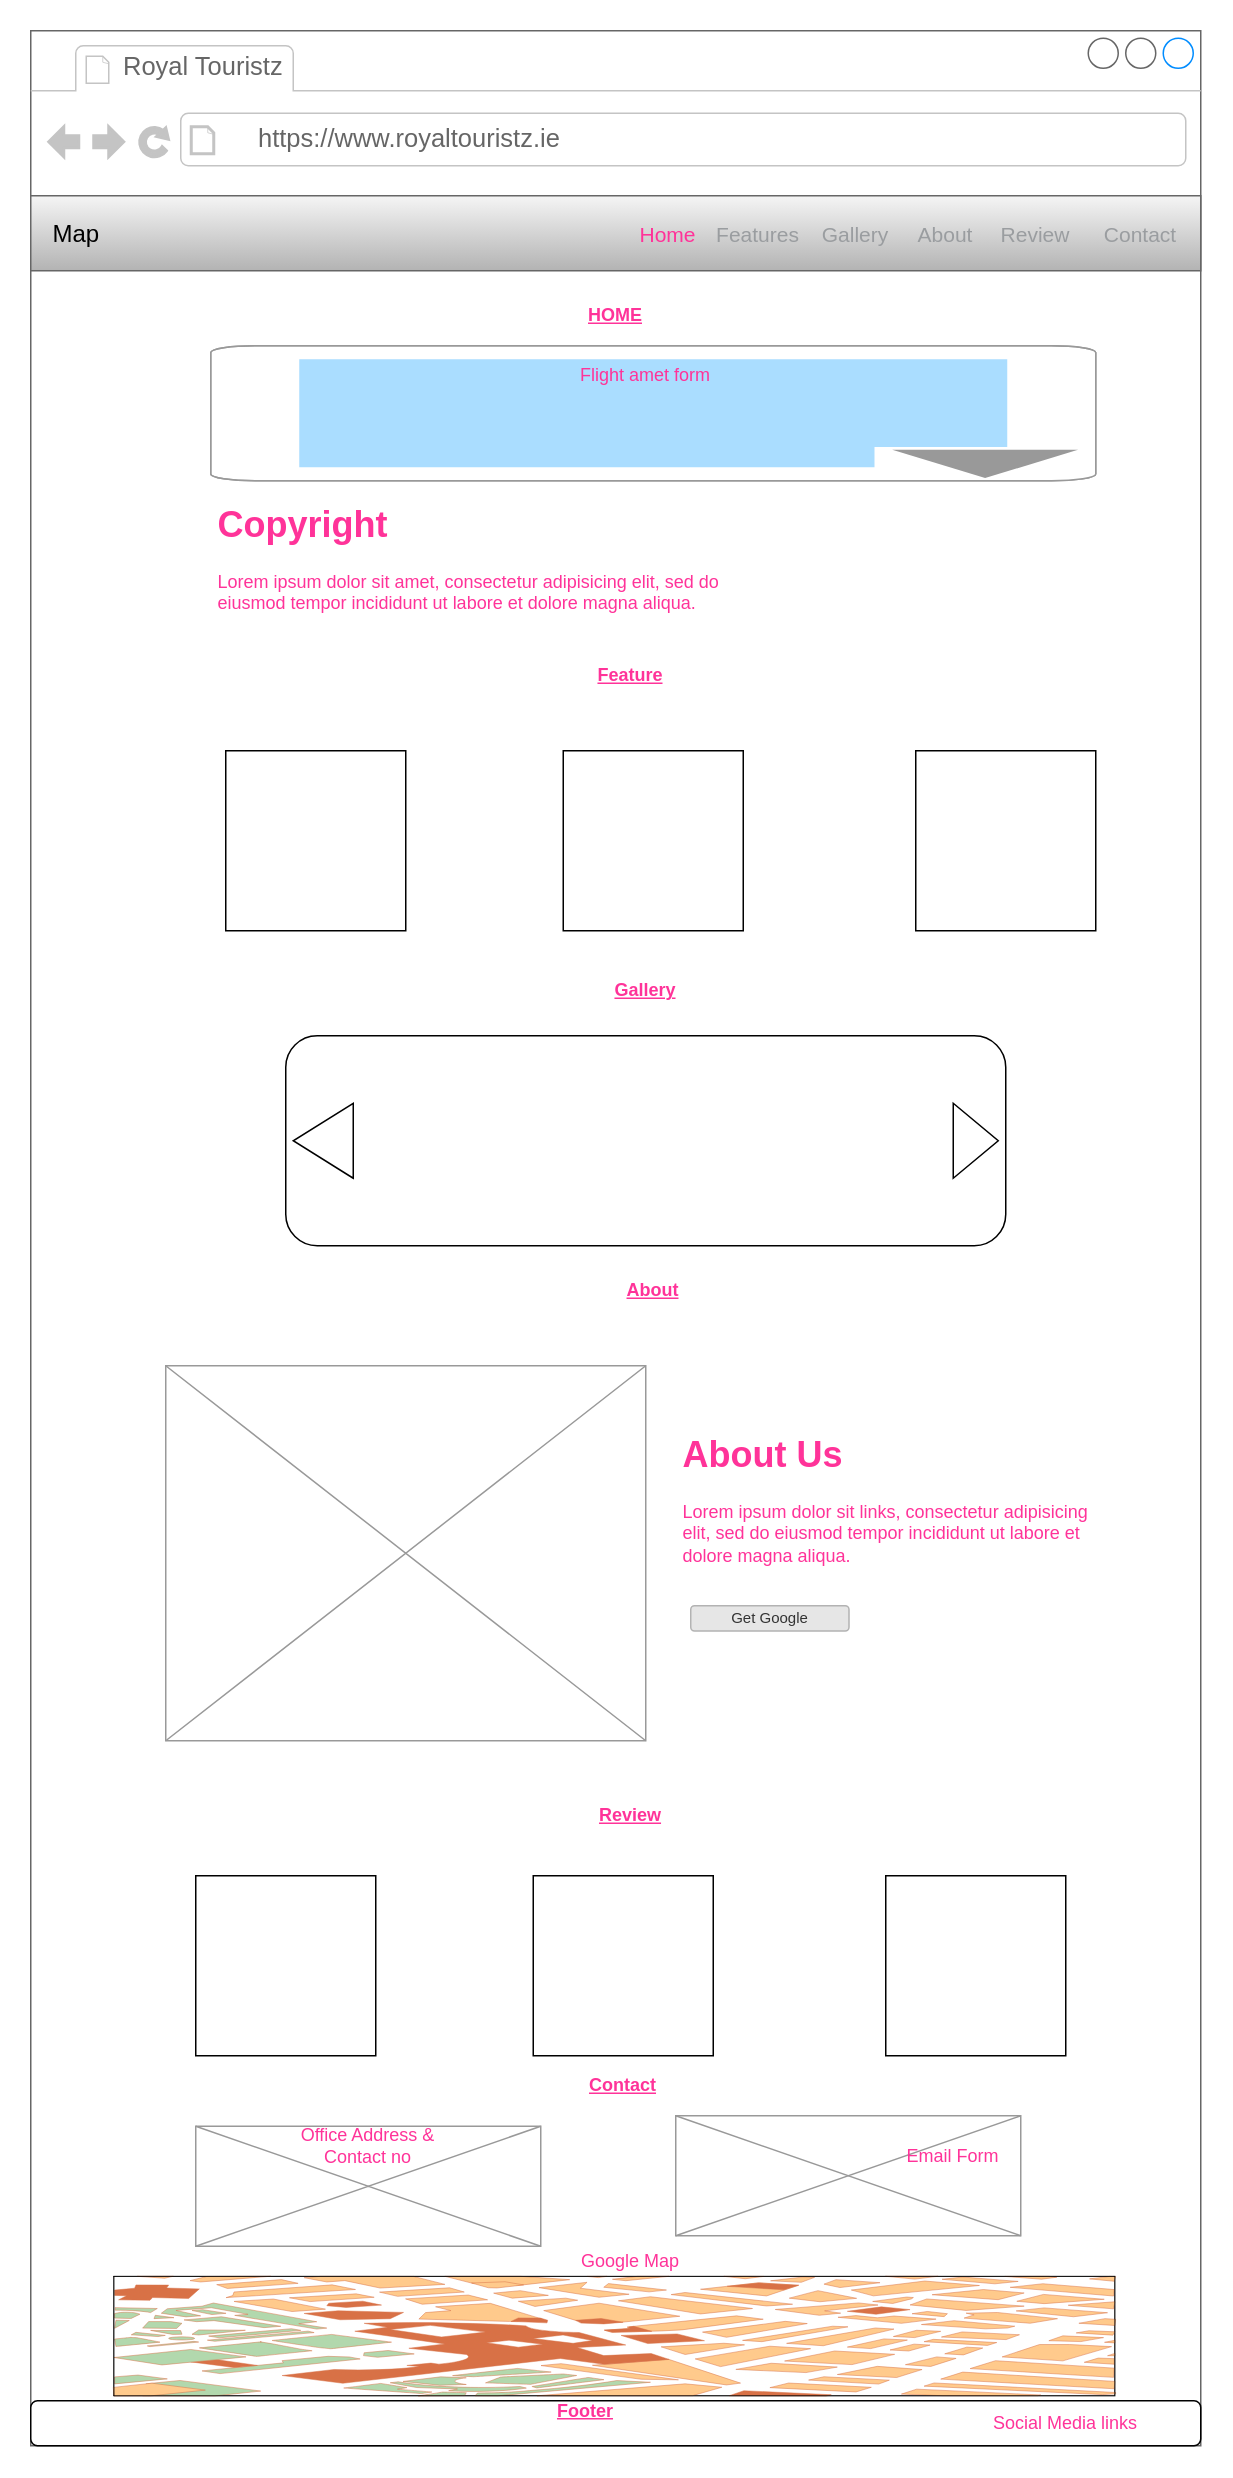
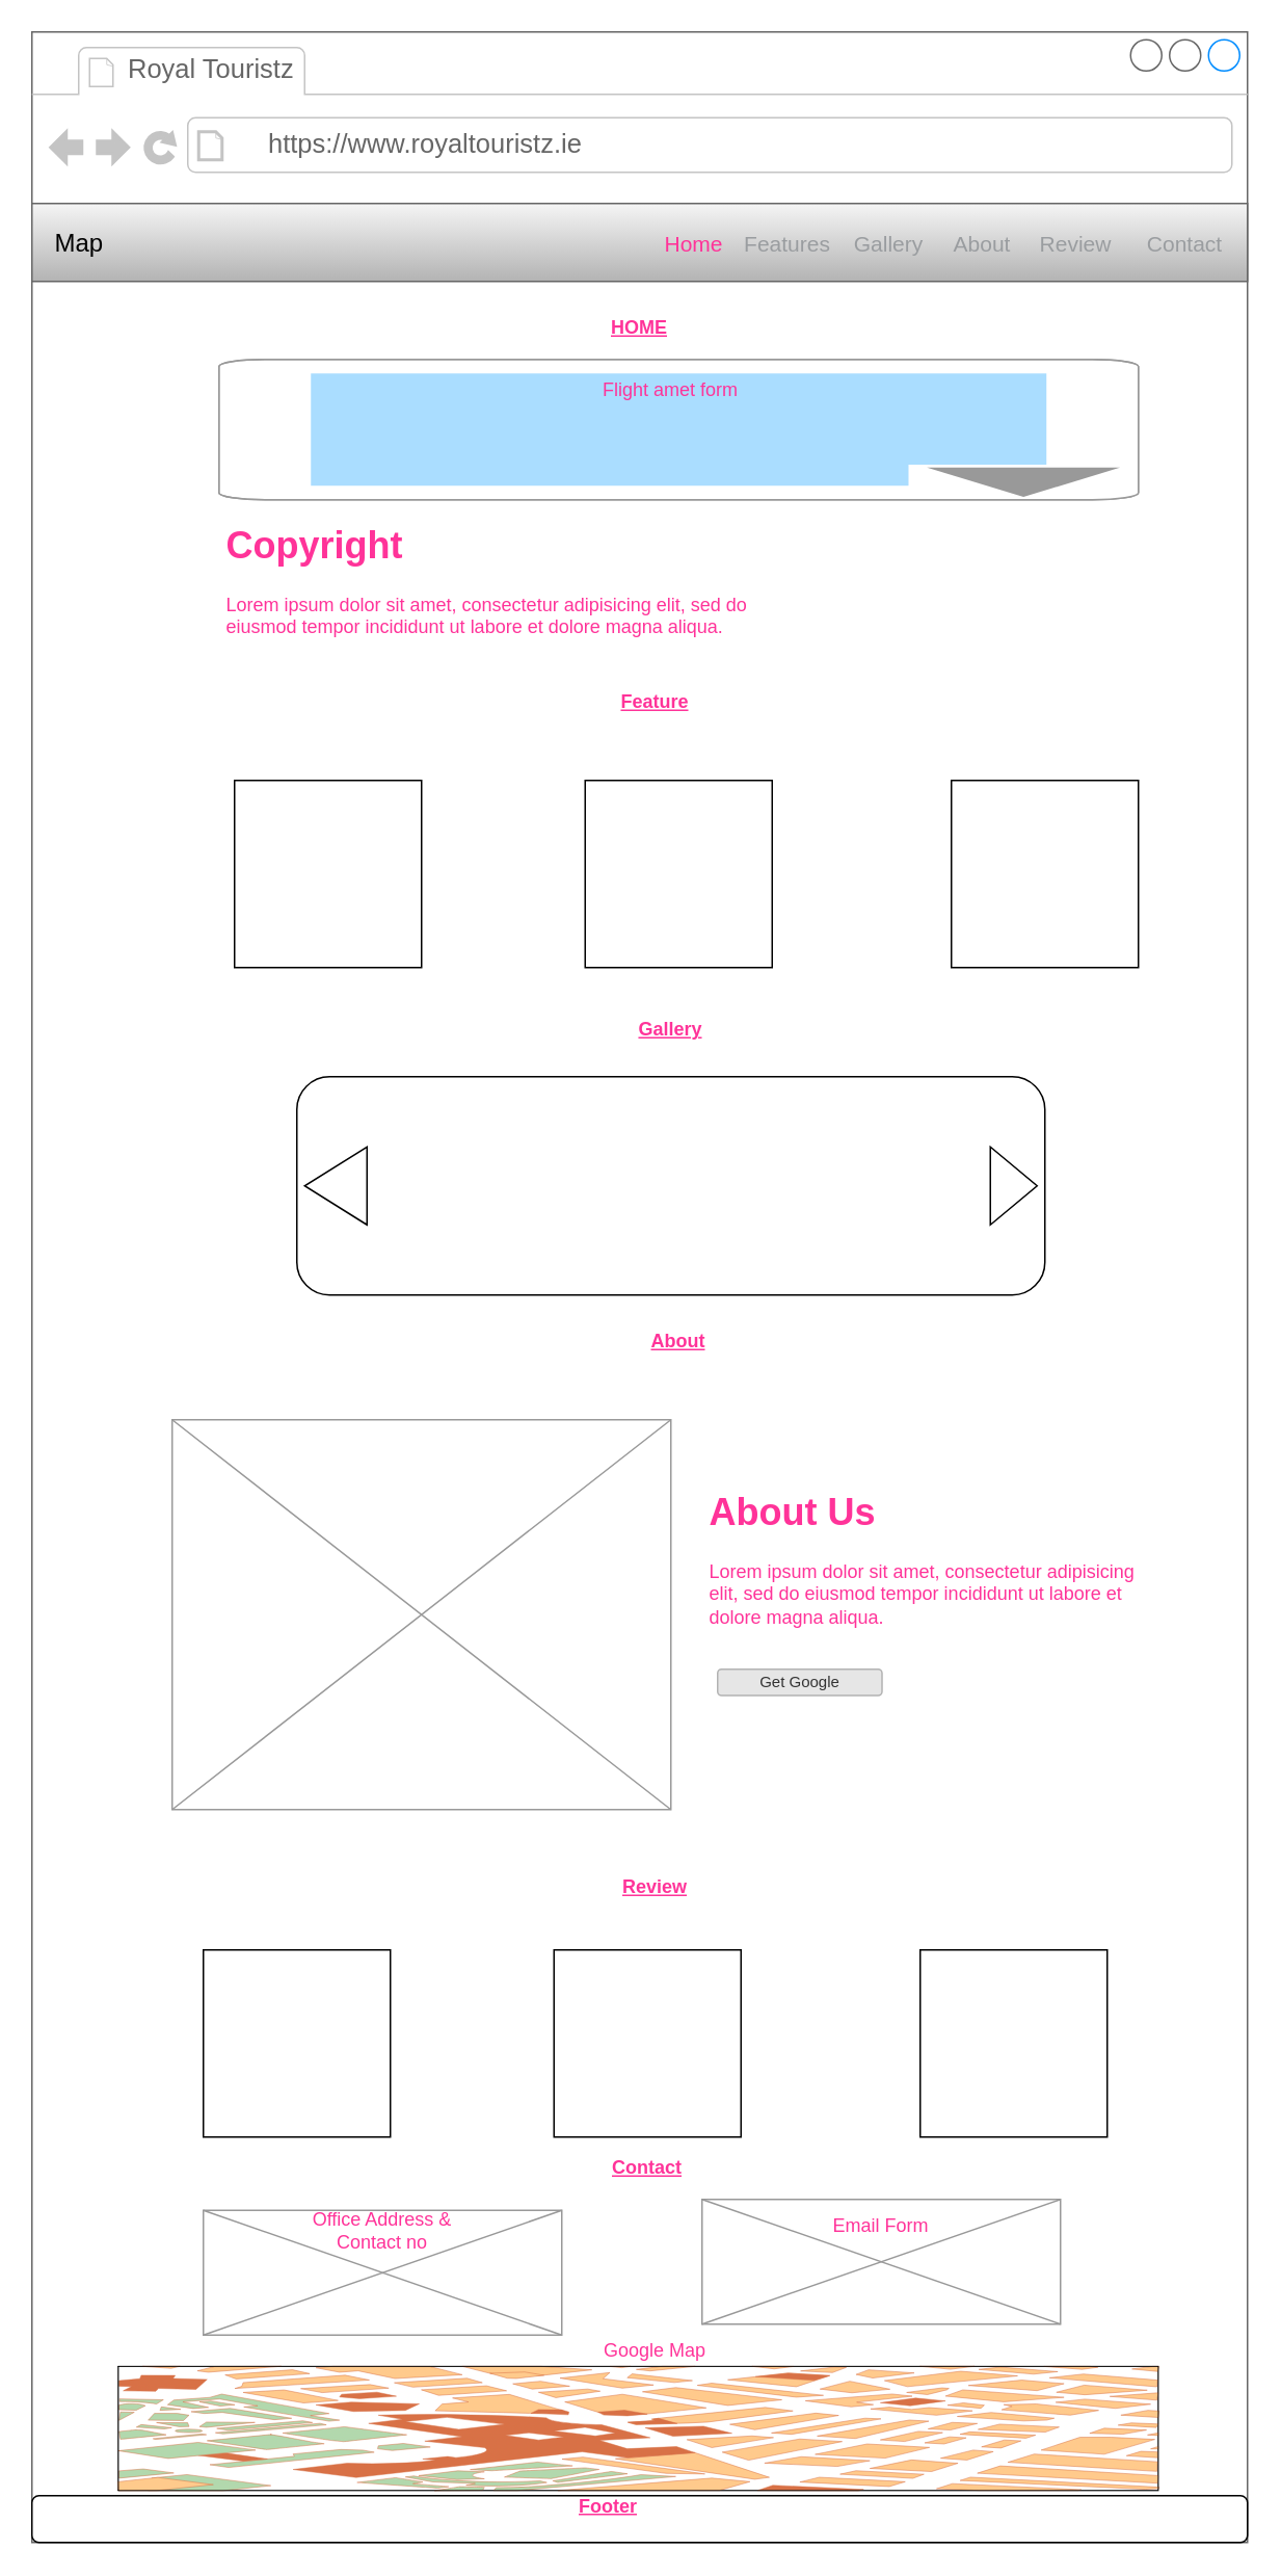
- <mxCell id="25" value="&lt;h1&gt;About Us&lt;/h1&gt;&lt;p&gt;Lorem ipsum dolor sit links, consectetur adipisicing elit, sed do eiusmod tempor incididunt ut labore et dolore magna aliqua.&lt;/p&gt;" style="text;html=1;strokeColor=none;fillColor=none;spacing=5;spacingTop=-20;whiteSpace=wrap;overflow=hidden;rounded=0;fontColor=#FF3399;" parent="2" vertex="1"><mxGeometry x="430" y="930" width="295" height="160" as="geometry" /></mxCell>
+ <mxCell id="25" value="&lt;h1&gt;About Us&lt;/h1&gt;&lt;p&gt;Lorem ipsum dolor sit amet, consectetur adipisicing elit, sed do eiusmod tempor incididunt ut labore et dolore magna aliqua.&lt;/p&gt;" style="text;html=1;strokeColor=none;fillColor=none;spacing=5;spacingTop=-20;whiteSpace=wrap;overflow=hidden;rounded=0;fontColor=#FF3399;" parent="2" vertex="1"><mxGeometry x="430" y="930" width="295" height="160" as="geometry" /></mxCell>
- <mxCell id="37" value="Email Form" style="text;html=1;strokeColor=none;fillColor=none;align=center;verticalAlign=middle;whiteSpace=wrap;rounded=0;fontColor=#FF3399;" parent="2" vertex="1"><mxGeometry x="580" y="1407" width="70" height="20" as="geometry" /></mxCell>
+ <mxCell id="37" value="Email Form" style="text;html=1;strokeColor=none;fillColor=none;align=center;verticalAlign=middle;whiteSpace=wrap;rounded=0;fontColor=#FF3399;" parent="2" vertex="1"><mxGeometry x="510" y="1397" width="70" height="20" as="geometry" /></mxCell>
- <mxCell id="40" value="Social Media links" style="text;html=1;strokeColor=none;fillColor=none;align=center;verticalAlign=middle;whiteSpace=wrap;rounded=0;fontColor=#FF3399;" parent="2" vertex="1"><mxGeometry x="615" y="1585" width="150" height="20" as="geometry" /></mxCell>
